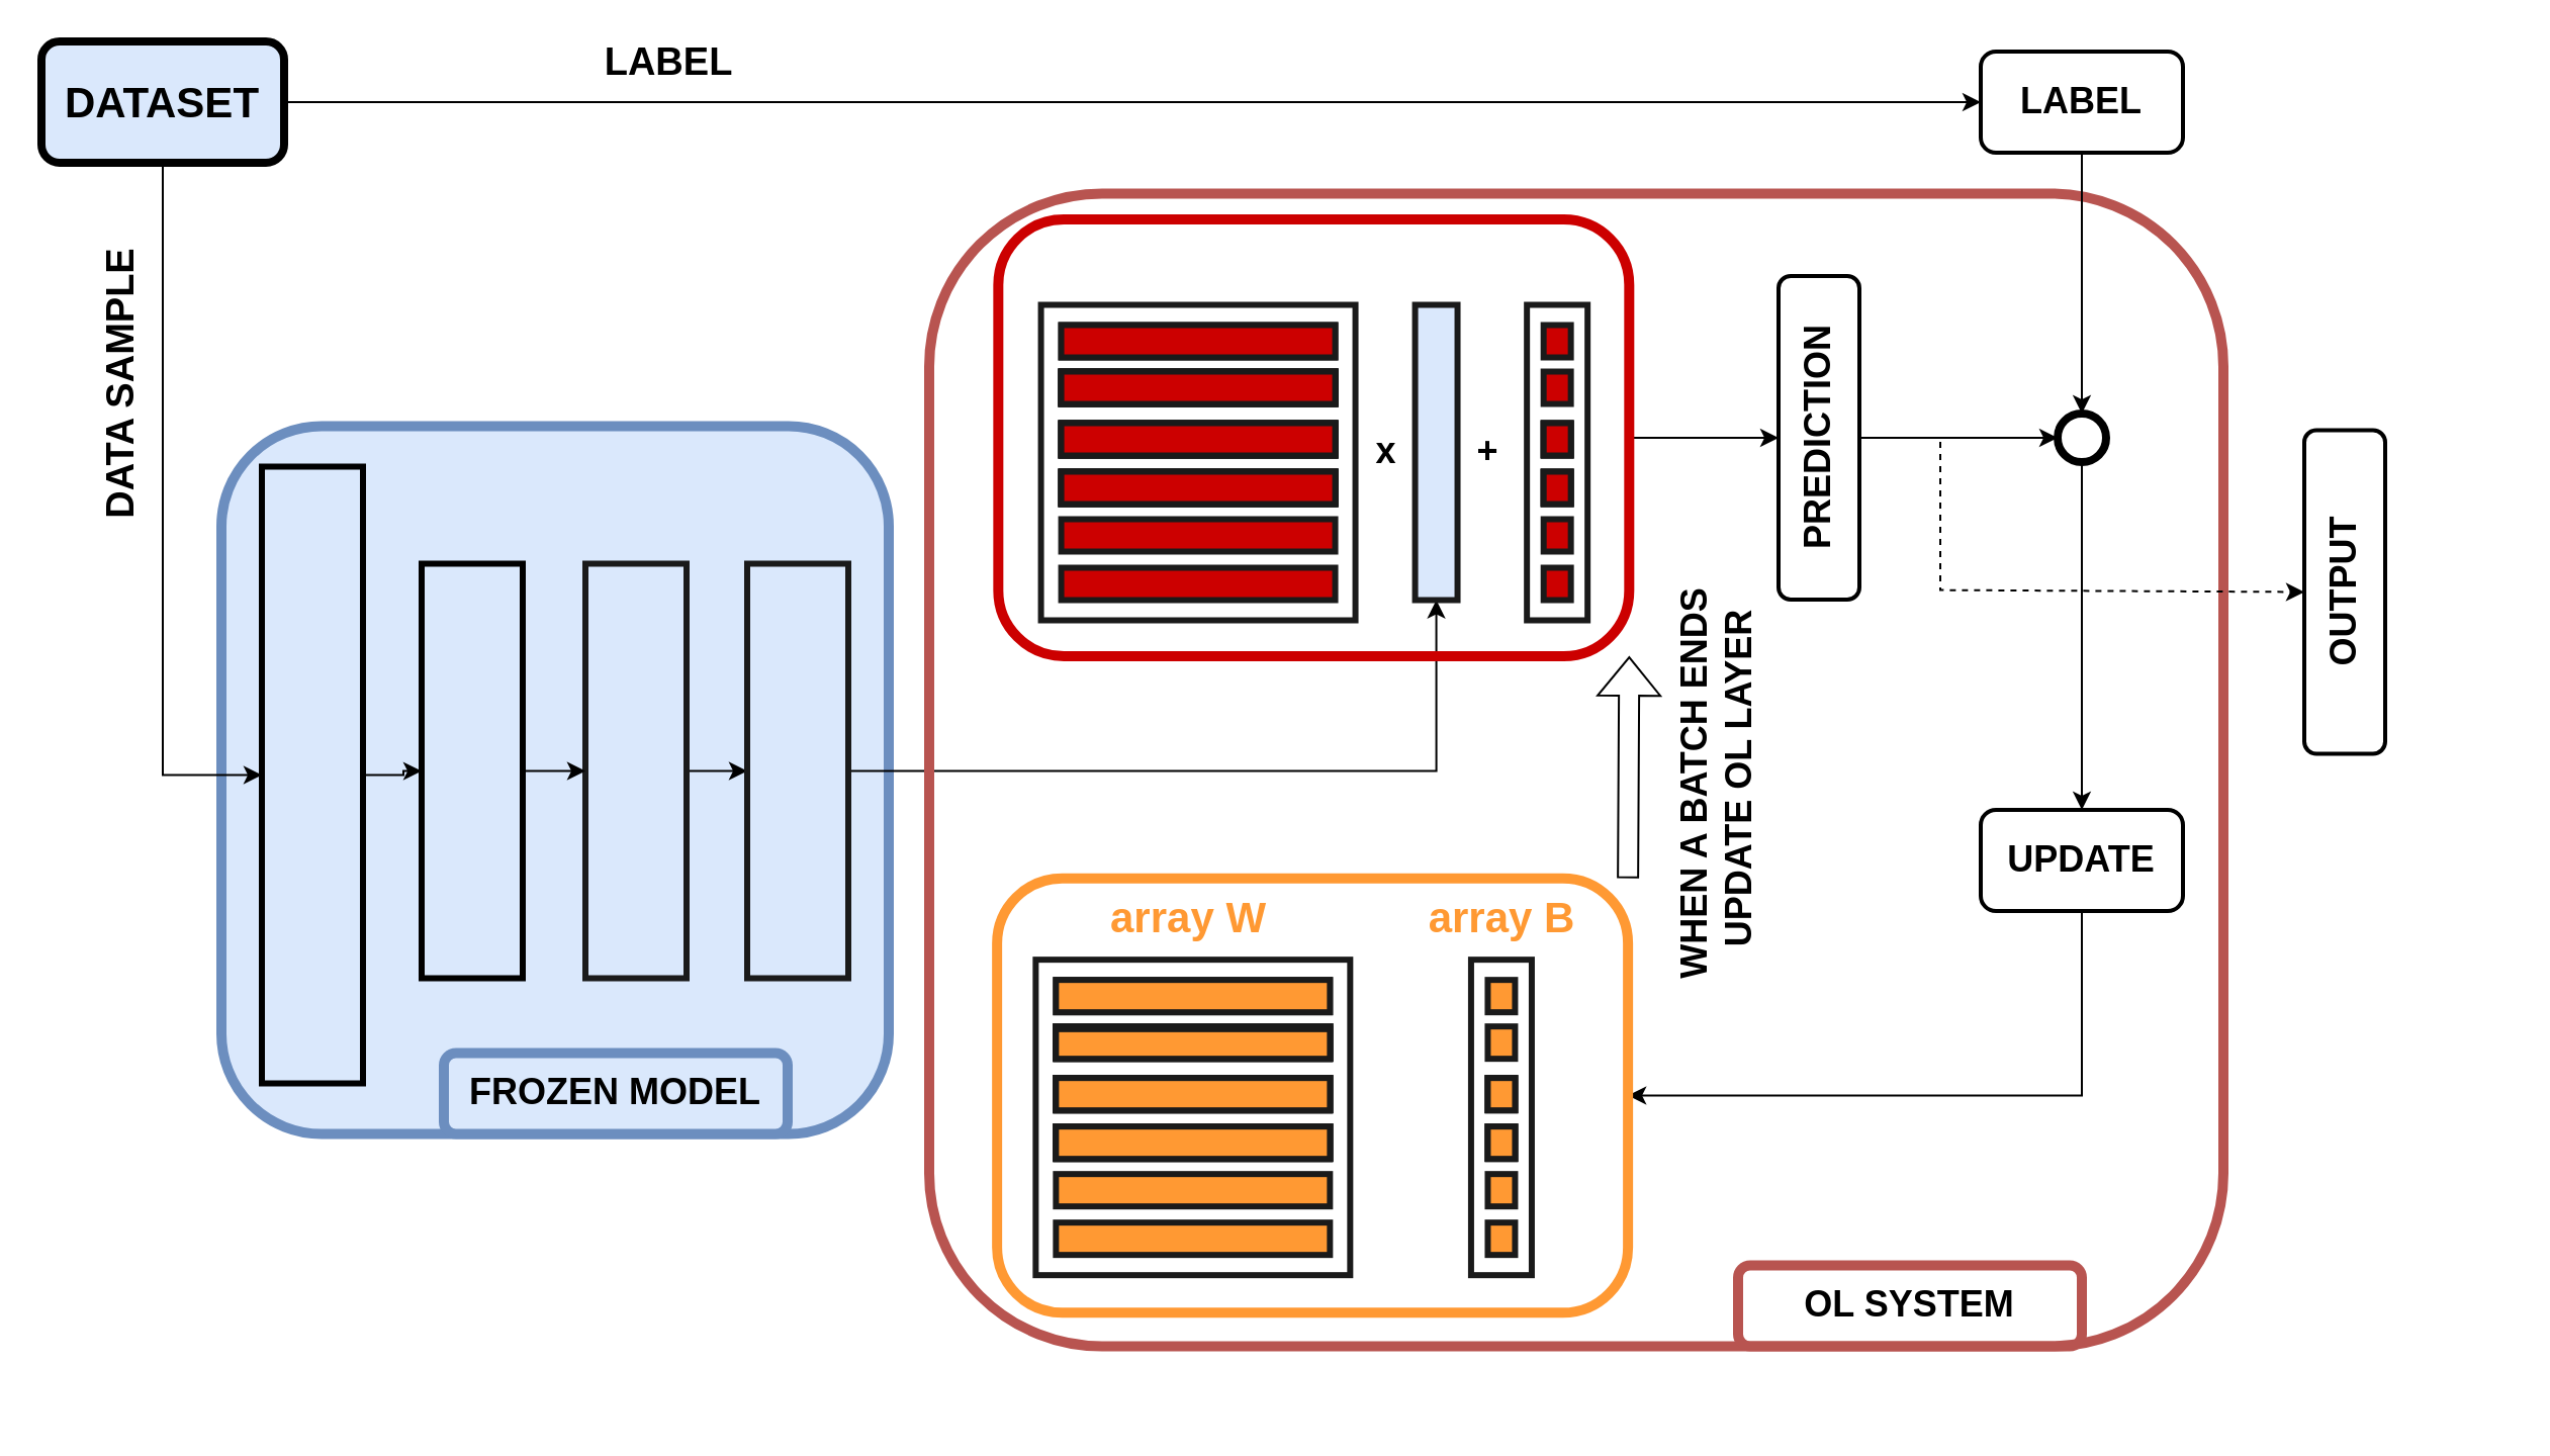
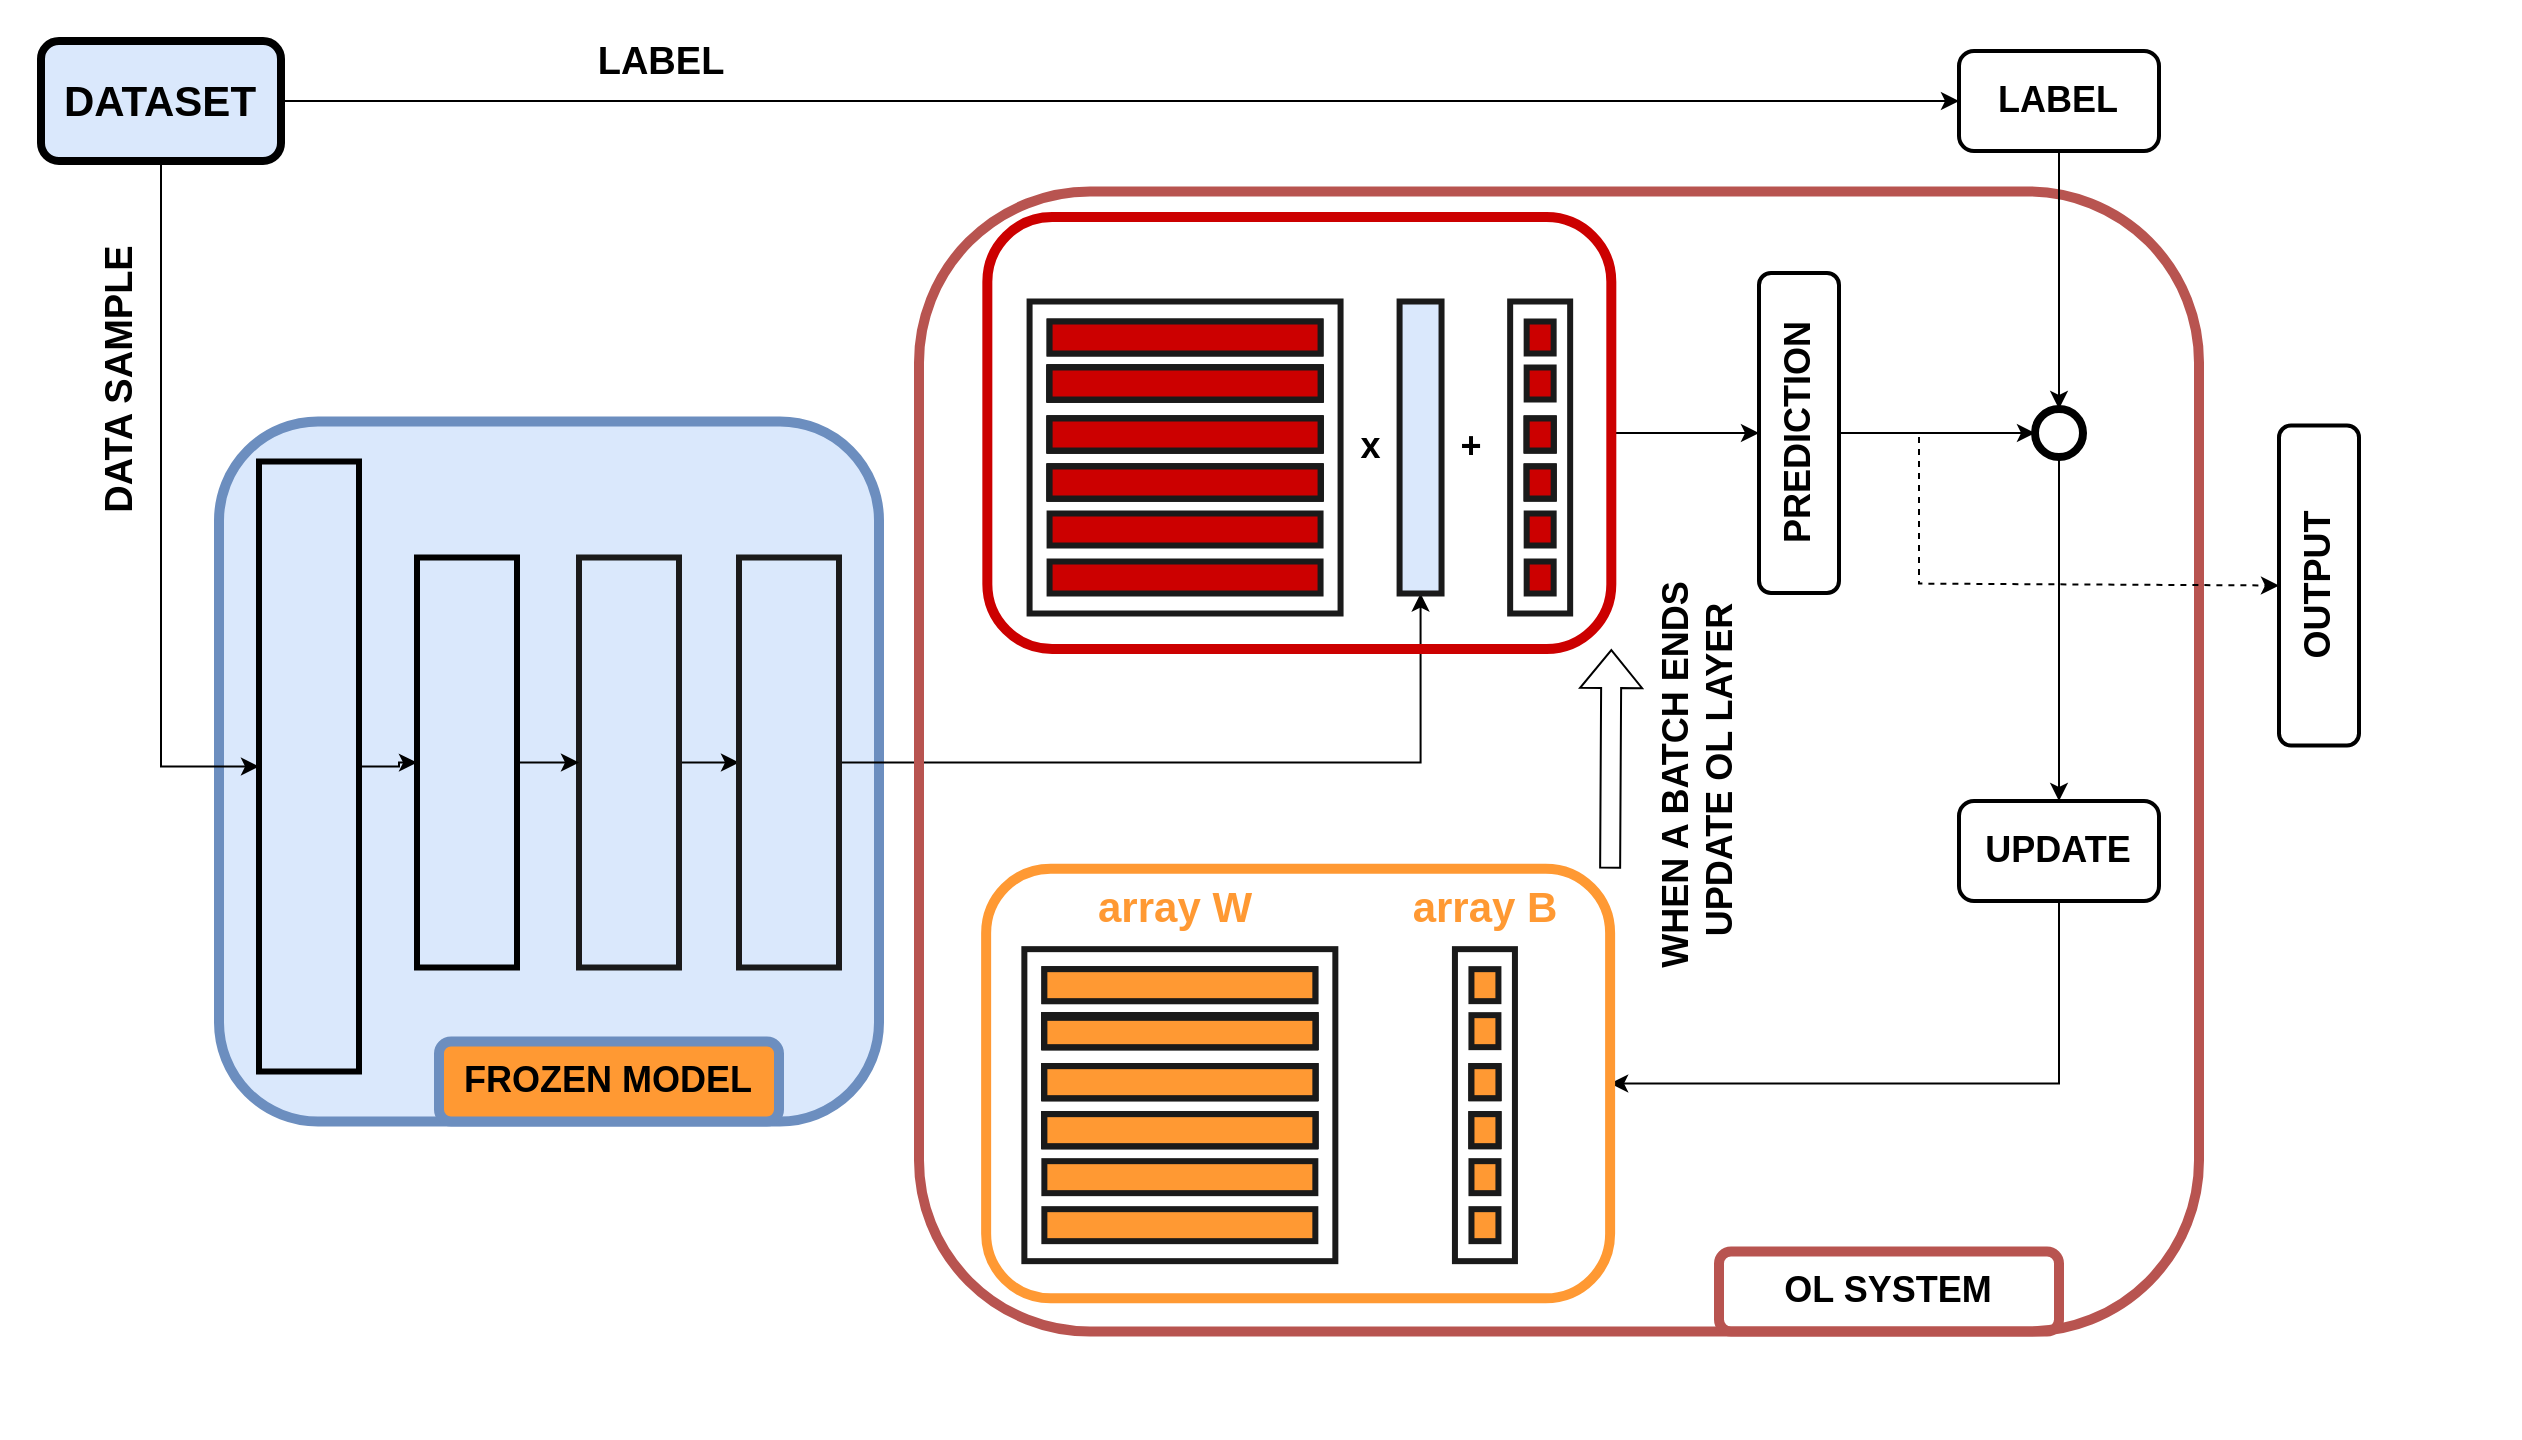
- <mxCell id="27" value="&lt;b&gt;FROZEN MODEL&lt;/b&gt;" style="rounded=1;whiteSpace=wrap;html=1;fontSize=18;strokeColor=#6c8ebf;strokeWidth=5;fillColor=#dae8fc;rotation=0;" vertex="1" parent="1"><mxGeometry x="219" y="520.25" width="170" height="40" as="geometry" /></mxCell>
+ <mxCell id="27" value="&lt;b&gt;FROZEN MODEL&lt;/b&gt;" style="rounded=1;whiteSpace=wrap;html=1;fontSize=18;strokeColor=#6c8ebf;strokeWidth=5;fillColor=#ff9933;rotation=0;" vertex="1" parent="1"><mxGeometry x="219" y="520.25" width="170" height="40" as="geometry" /></mxCell>
